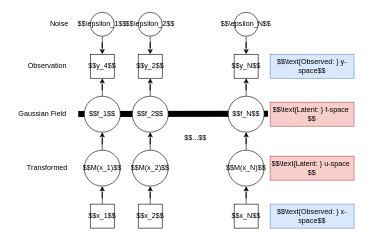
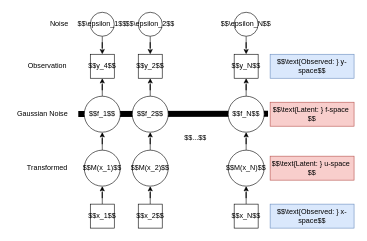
- <mxCell id="11" value="Gaussian Field" style="text;html=1;align=center;verticalAlign=middle;resizable=0;points=[];autosize=1;" parent="1" vertex="1"><mxGeometry x="20" y="180" width="100" height="20" as="geometry" /></mxCell>
+ <mxCell id="11" value="Gaussian Noise" style="text;html=1;align=center;verticalAlign=middle;resizable=0;points=[];autosize=1;" parent="1" vertex="1"><mxGeometry x="20" y="180" width="100" height="20" as="geometry" /></mxCell>
